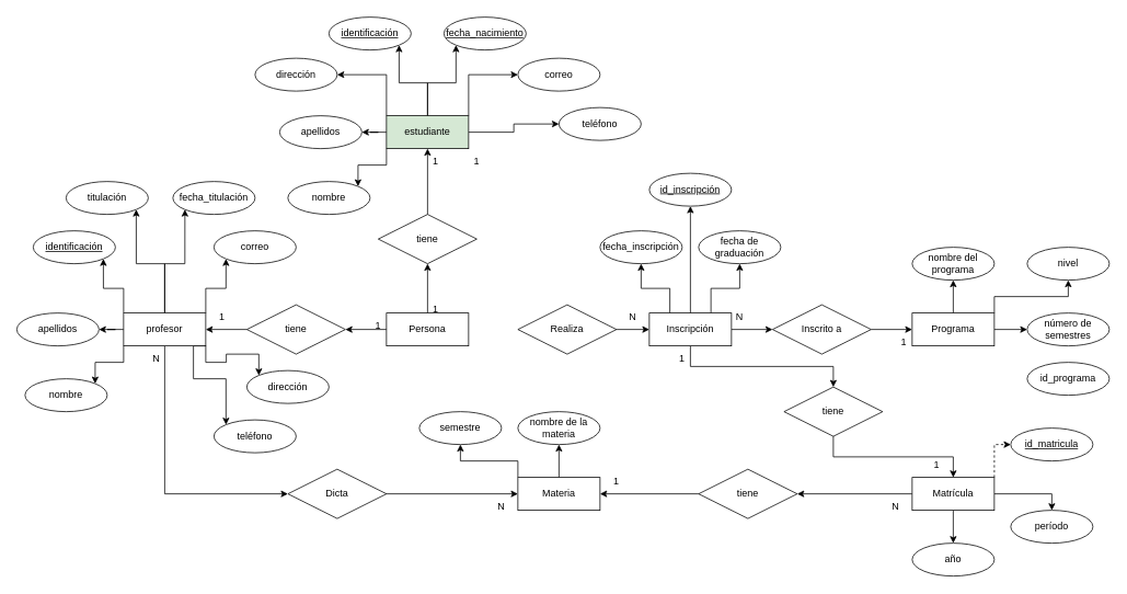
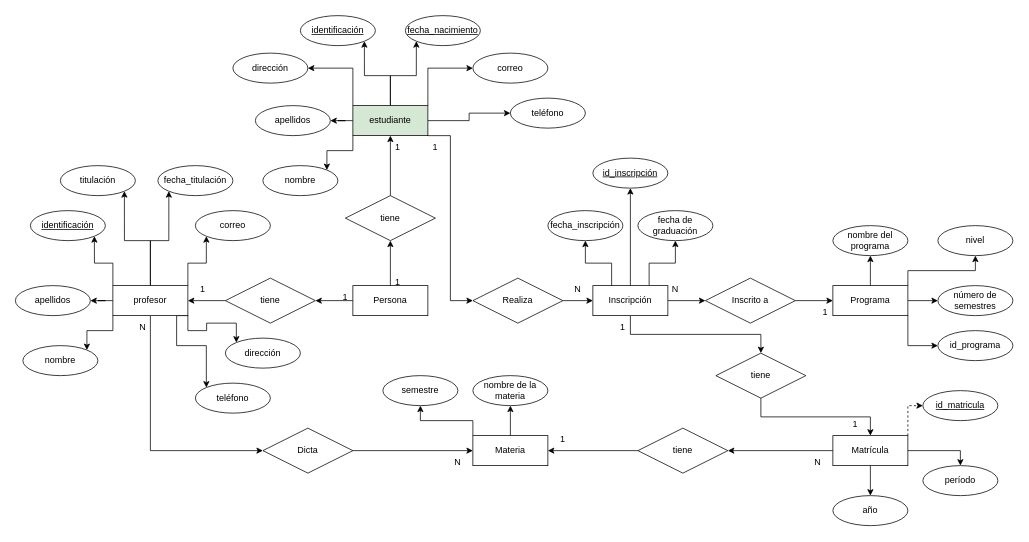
+ <mxCell id="27" style="edgeStyle=orthogonalEdgeStyle;rounded=0;orthogonalLoop=1;jettySize=auto;html=1;exitX=1;exitY=1;exitDx=0;exitDy=0;entryX=0;entryY=0.5;entryDx=0;entryDy=0;" edge="1" parent="1" source="32" target="37"><mxGeometry relative="1" as="geometry"><Array as="points"><mxPoint x="600" y="180" /><mxPoint x="600" y="400" /></Array></mxGeometry></mxCell>
+ <mxCell id="8" style="edgeStyle=orthogonalEdgeStyle;rounded=0;orthogonalLoop=1;jettySize=auto;html=1;exitX=1;exitY=1;exitDx=0;exitDy=0;entryX=0;entryY=0.5;entryDx=0;entryDy=0;" edge="1" parent="1" source="9" target="83"><mxGeometry relative="1" as="geometry" /></mxCell>
